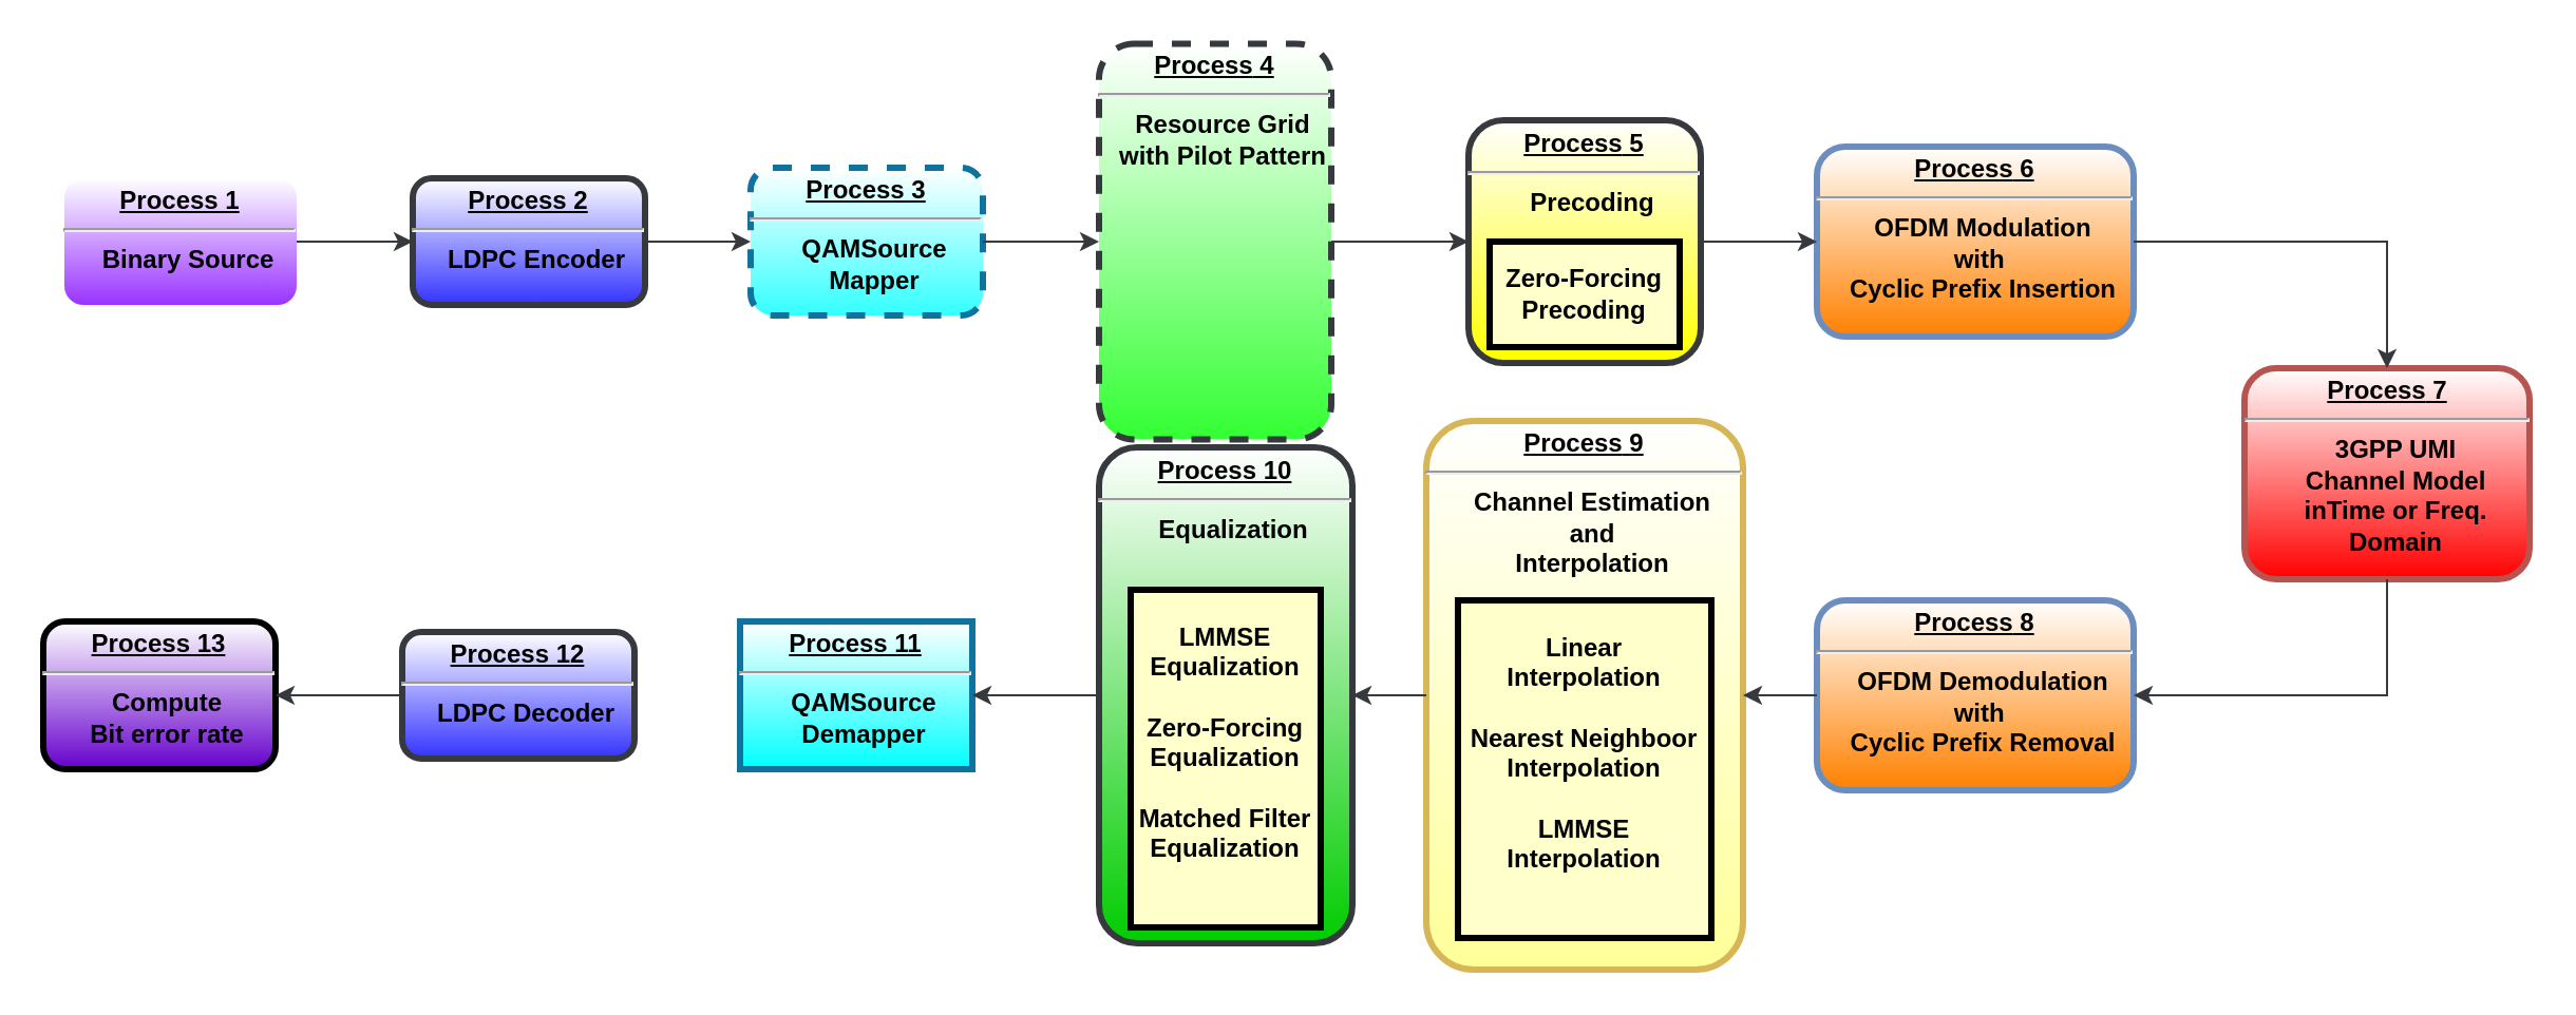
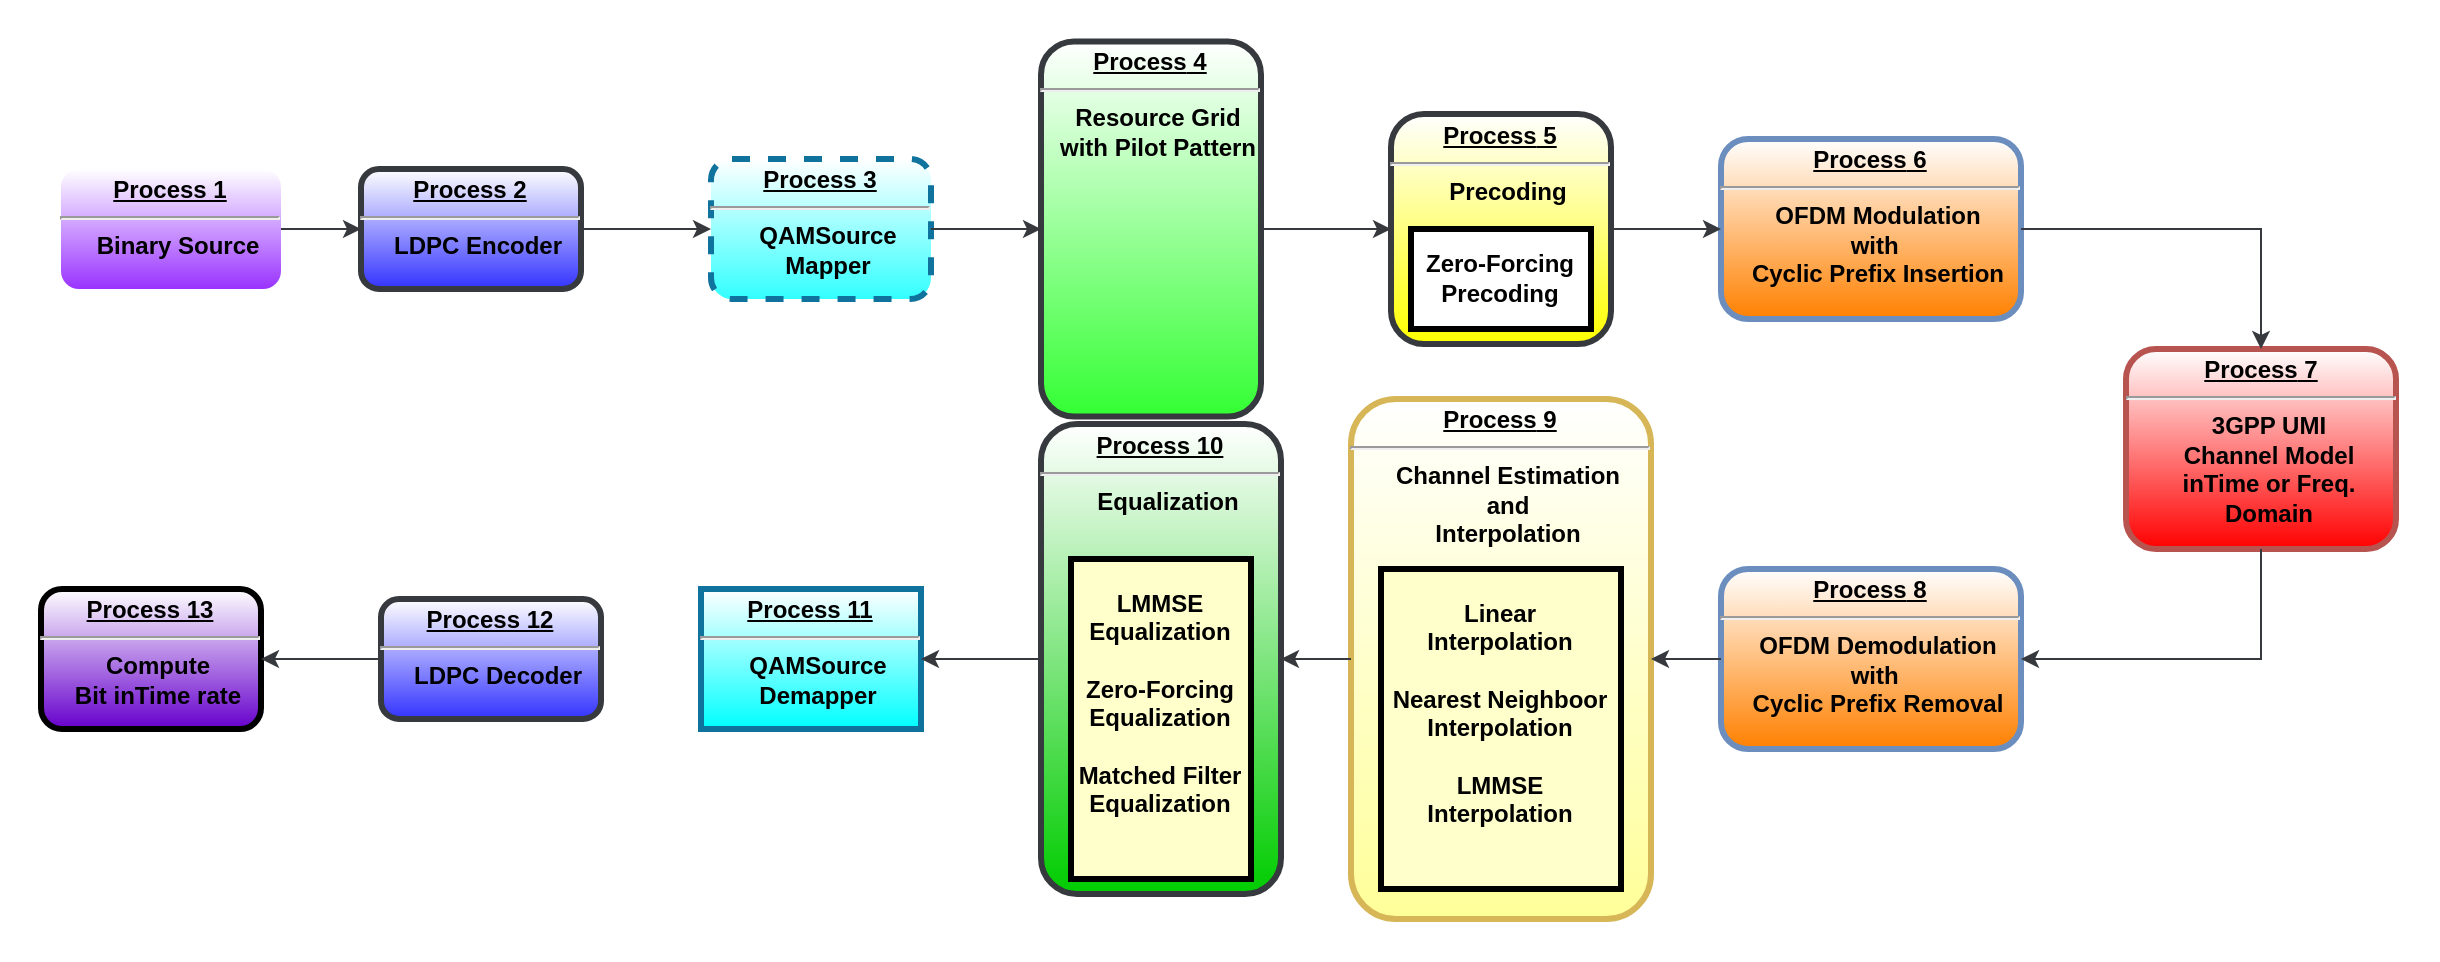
- <mxCell id="4" value="&lt;p style=&quot;margin: 0px; margin-top: 4px; text-align: center; text-decoration: underline;&quot;&gt;&lt;strong&gt;Process 2&lt;br&gt;&lt;/strong&gt;&lt;/p&gt;&lt;hr&gt;&lt;p style=&quot;margin: 0px; margin-left: 8px;&quot;&gt;LDPC Encoder&lt;/p&gt;" style="verticalAlign=middle;align=center;overflow=fill;fontSize=12;fontFamily=Helvetica;html=1;rounded=1;fontStyle=1;strokeWidth=3;fillColor=#FFFFFF;strokeColor=#36393d;gradientColor=#3333FF;" vertex="1" parent="1"><mxGeometry x="195" y="84" width="110" height="60" as="geometry" /></mxCell>
+ <mxCell id="4" value="&lt;p style=&quot;margin: 0px; margin-top: 4px; text-align: center; text-decoration: underline;&quot;&gt;&lt;strong&gt;Process 2&lt;br&gt;&lt;/strong&gt;&lt;/p&gt;&lt;hr&gt;&lt;p style=&quot;margin: 0px; margin-left: 8px;&quot;&gt;LDPC Encoder&lt;/p&gt;" style="verticalAlign=middle;align=center;overflow=fill;fontSize=12;fontFamily=Helvetica;html=1;rounded=1;fontStyle=1;strokeWidth=3;fillColor=#FFFFFF;strokeColor=#36393d;gradientColor=#3333FF;" vertex="1" parent="1"><mxGeometry x="180" y="84" width="110" height="60" as="geometry" /></mxCell>
- <mxCell id="8" value="&lt;p style=&quot;margin: 0px; margin-top: 4px; text-align: center; text-decoration: underline;&quot;&gt;&lt;strong&gt;&lt;strong&gt;Process&lt;/strong&gt; 4&lt;br&gt;&lt;/strong&gt;&lt;/p&gt;&lt;hr&gt;&lt;p style=&quot;margin: 0px; margin-left: 8px;&quot;&gt;Resource Grid&lt;/p&gt;&lt;p style=&quot;margin: 0px; margin-left: 8px;&quot;&gt;with Pilot Pattern&lt;/p&gt;" style="verticalAlign=middle;align=center;overflow=fill;fontSize=12;fontFamily=Helvetica;html=1;rounded=1;fontStyle=1;strokeWidth=3;fillColor=#FFFFFF;strokeColor=#36393d;gradientColor=#33FF33;dashed=1;" vertex="1" parent="1"><mxGeometry x="520" y="20.25" width="110" height="187.5" as="geometry" /></mxCell>
+ <mxCell id="8" value="&lt;p style=&quot;margin: 0px; margin-top: 4px; text-align: center; text-decoration: underline;&quot;&gt;&lt;strong&gt;&lt;strong&gt;Process&lt;/strong&gt; 4&lt;br&gt;&lt;/strong&gt;&lt;/p&gt;&lt;hr&gt;&lt;p style=&quot;margin: 0px; margin-left: 8px;&quot;&gt;Resource Grid&lt;/p&gt;&lt;p style=&quot;margin: 0px; margin-left: 8px;&quot;&gt;with Pilot Pattern&lt;/p&gt;" style="verticalAlign=middle;align=center;overflow=fill;fontSize=12;fontFamily=Helvetica;html=1;rounded=1;fontStyle=1;strokeWidth=3;fillColor=#FFFFFF;strokeColor=#36393d;gradientColor=#33FF33;" vertex="1" parent="1"><mxGeometry x="520" y="20.25" width="110" height="187.5" as="geometry" /></mxCell>
- <mxCell id="14" value="&#10;&#10;Zero-Forcing&#10;Precoding&#10;&#10;" style="whiteSpace=wrap;align=center;verticalAlign=middle;fontStyle=1;strokeWidth=3;fillColor=#FFFFCC" vertex="1" parent="1"><mxGeometry x="705" y="114" width="90" height="50" as="geometry" /></mxCell>
+ <mxCell id="14" value="&#10;&#10;Zero-Forcing&#10;Precoding&#10;&#10;" style="whiteSpace=wrap;align=center;verticalAlign=middle;fontStyle=1;strokeWidth=3;fillColor=#ffffff;" vertex="1" parent="1"><mxGeometry x="705" y="114" width="90" height="50" as="geometry" /></mxCell>
- <mxCell id="3" value="&lt;p style=&quot;margin: 0px; margin-top: 4px; text-align: center; text-decoration: underline;&quot;&gt;&lt;strong&gt;Process 13&lt;br&gt;&lt;/strong&gt;&lt;/p&gt;&lt;hr&gt;&lt;p style=&quot;margin: 0px; margin-left: 8px;&quot;&gt;Compute&lt;/p&gt;&lt;p style=&quot;margin: 0px; margin-left: 8px;&quot;&gt;Bit error rate&lt;/p&gt;" style="verticalAlign=middle;align=center;overflow=fill;fontSize=12;fontFamily=Helvetica;html=1;rounded=1;fontStyle=1;strokeWidth=3;gradientColor=#6600CC;" vertex="1" parent="1"><mxGeometry x="20" y="294" width="110" height="70" as="geometry" /></mxCell>
+ <mxCell id="3" value="&lt;p style=&quot;margin: 0px; margin-top: 4px; text-align: center; text-decoration: underline;&quot;&gt;&lt;strong&gt;Process 13&lt;br&gt;&lt;/strong&gt;&lt;/p&gt;&lt;hr&gt;&lt;p style=&quot;margin: 0px; margin-left: 8px;&quot;&gt;Compute&lt;/p&gt;&lt;p style=&quot;margin: 0px; margin-left: 8px;&quot;&gt;Bit inTime rate&lt;/p&gt;" style="verticalAlign=middle;align=center;overflow=fill;fontSize=12;fontFamily=Helvetica;html=1;rounded=1;fontStyle=1;strokeWidth=3;gradientColor=#6600CC;" vertex="1" parent="1"><mxGeometry x="20" y="294" width="110" height="70" as="geometry" /></mxCell>
